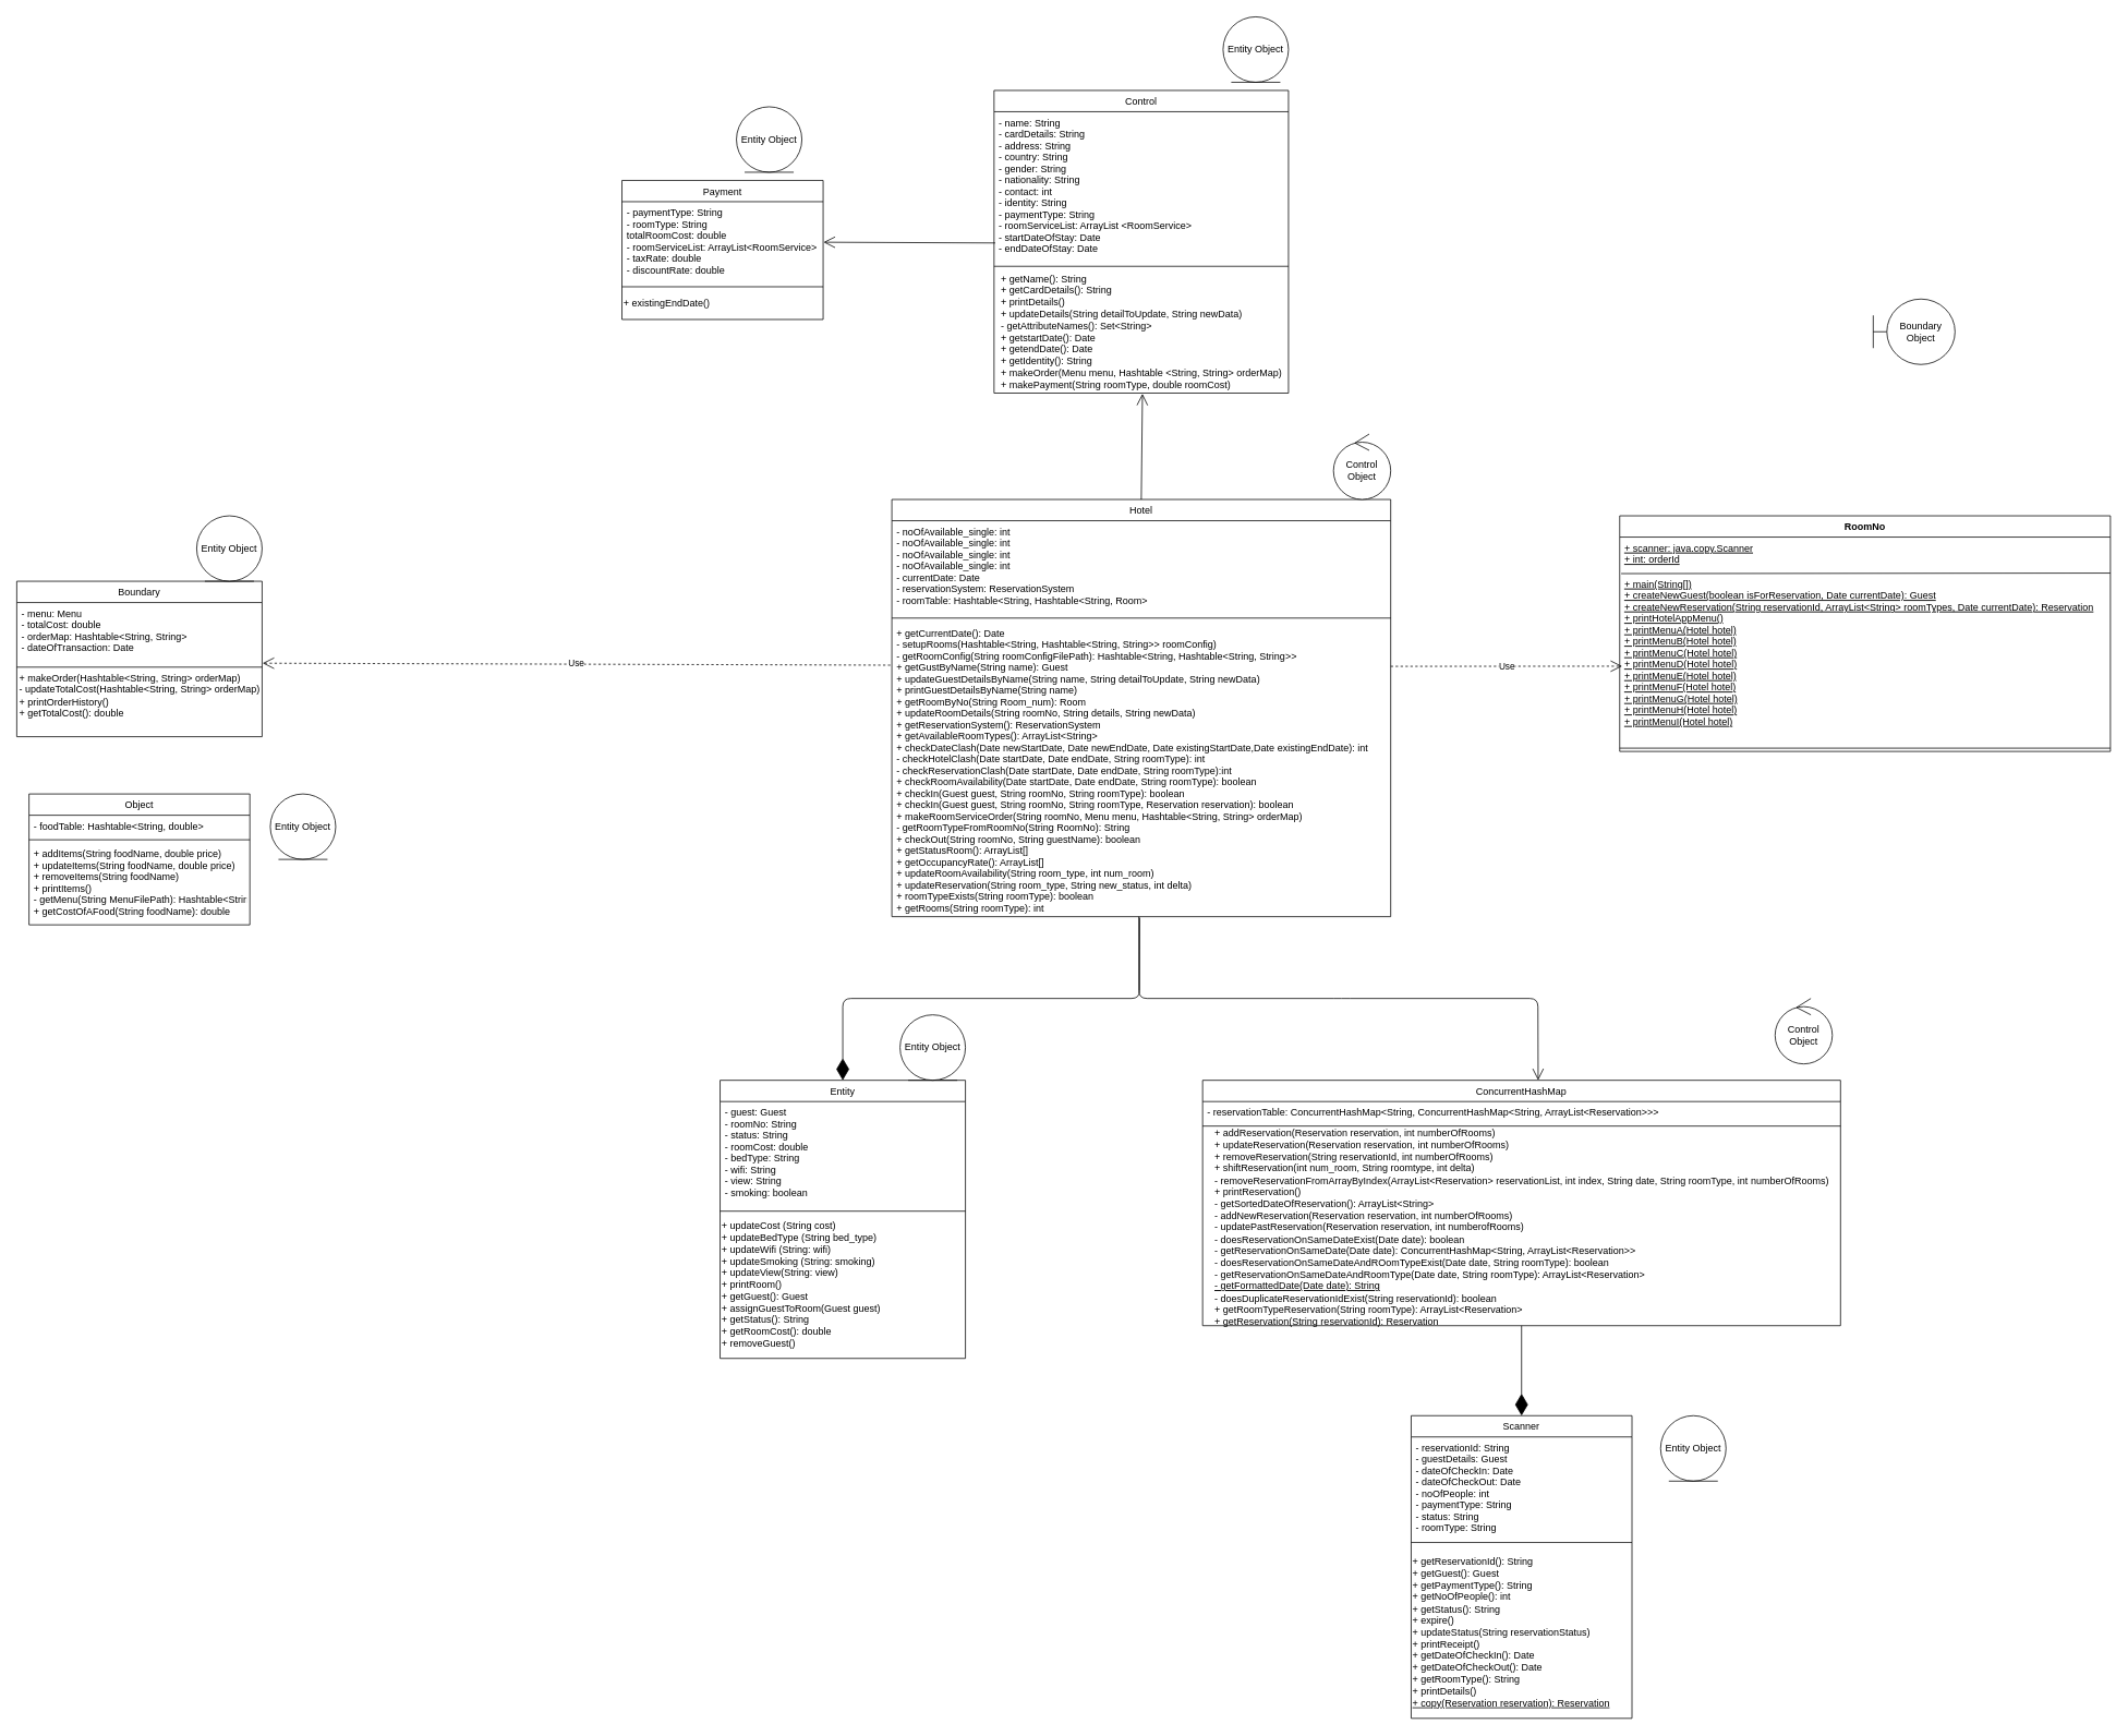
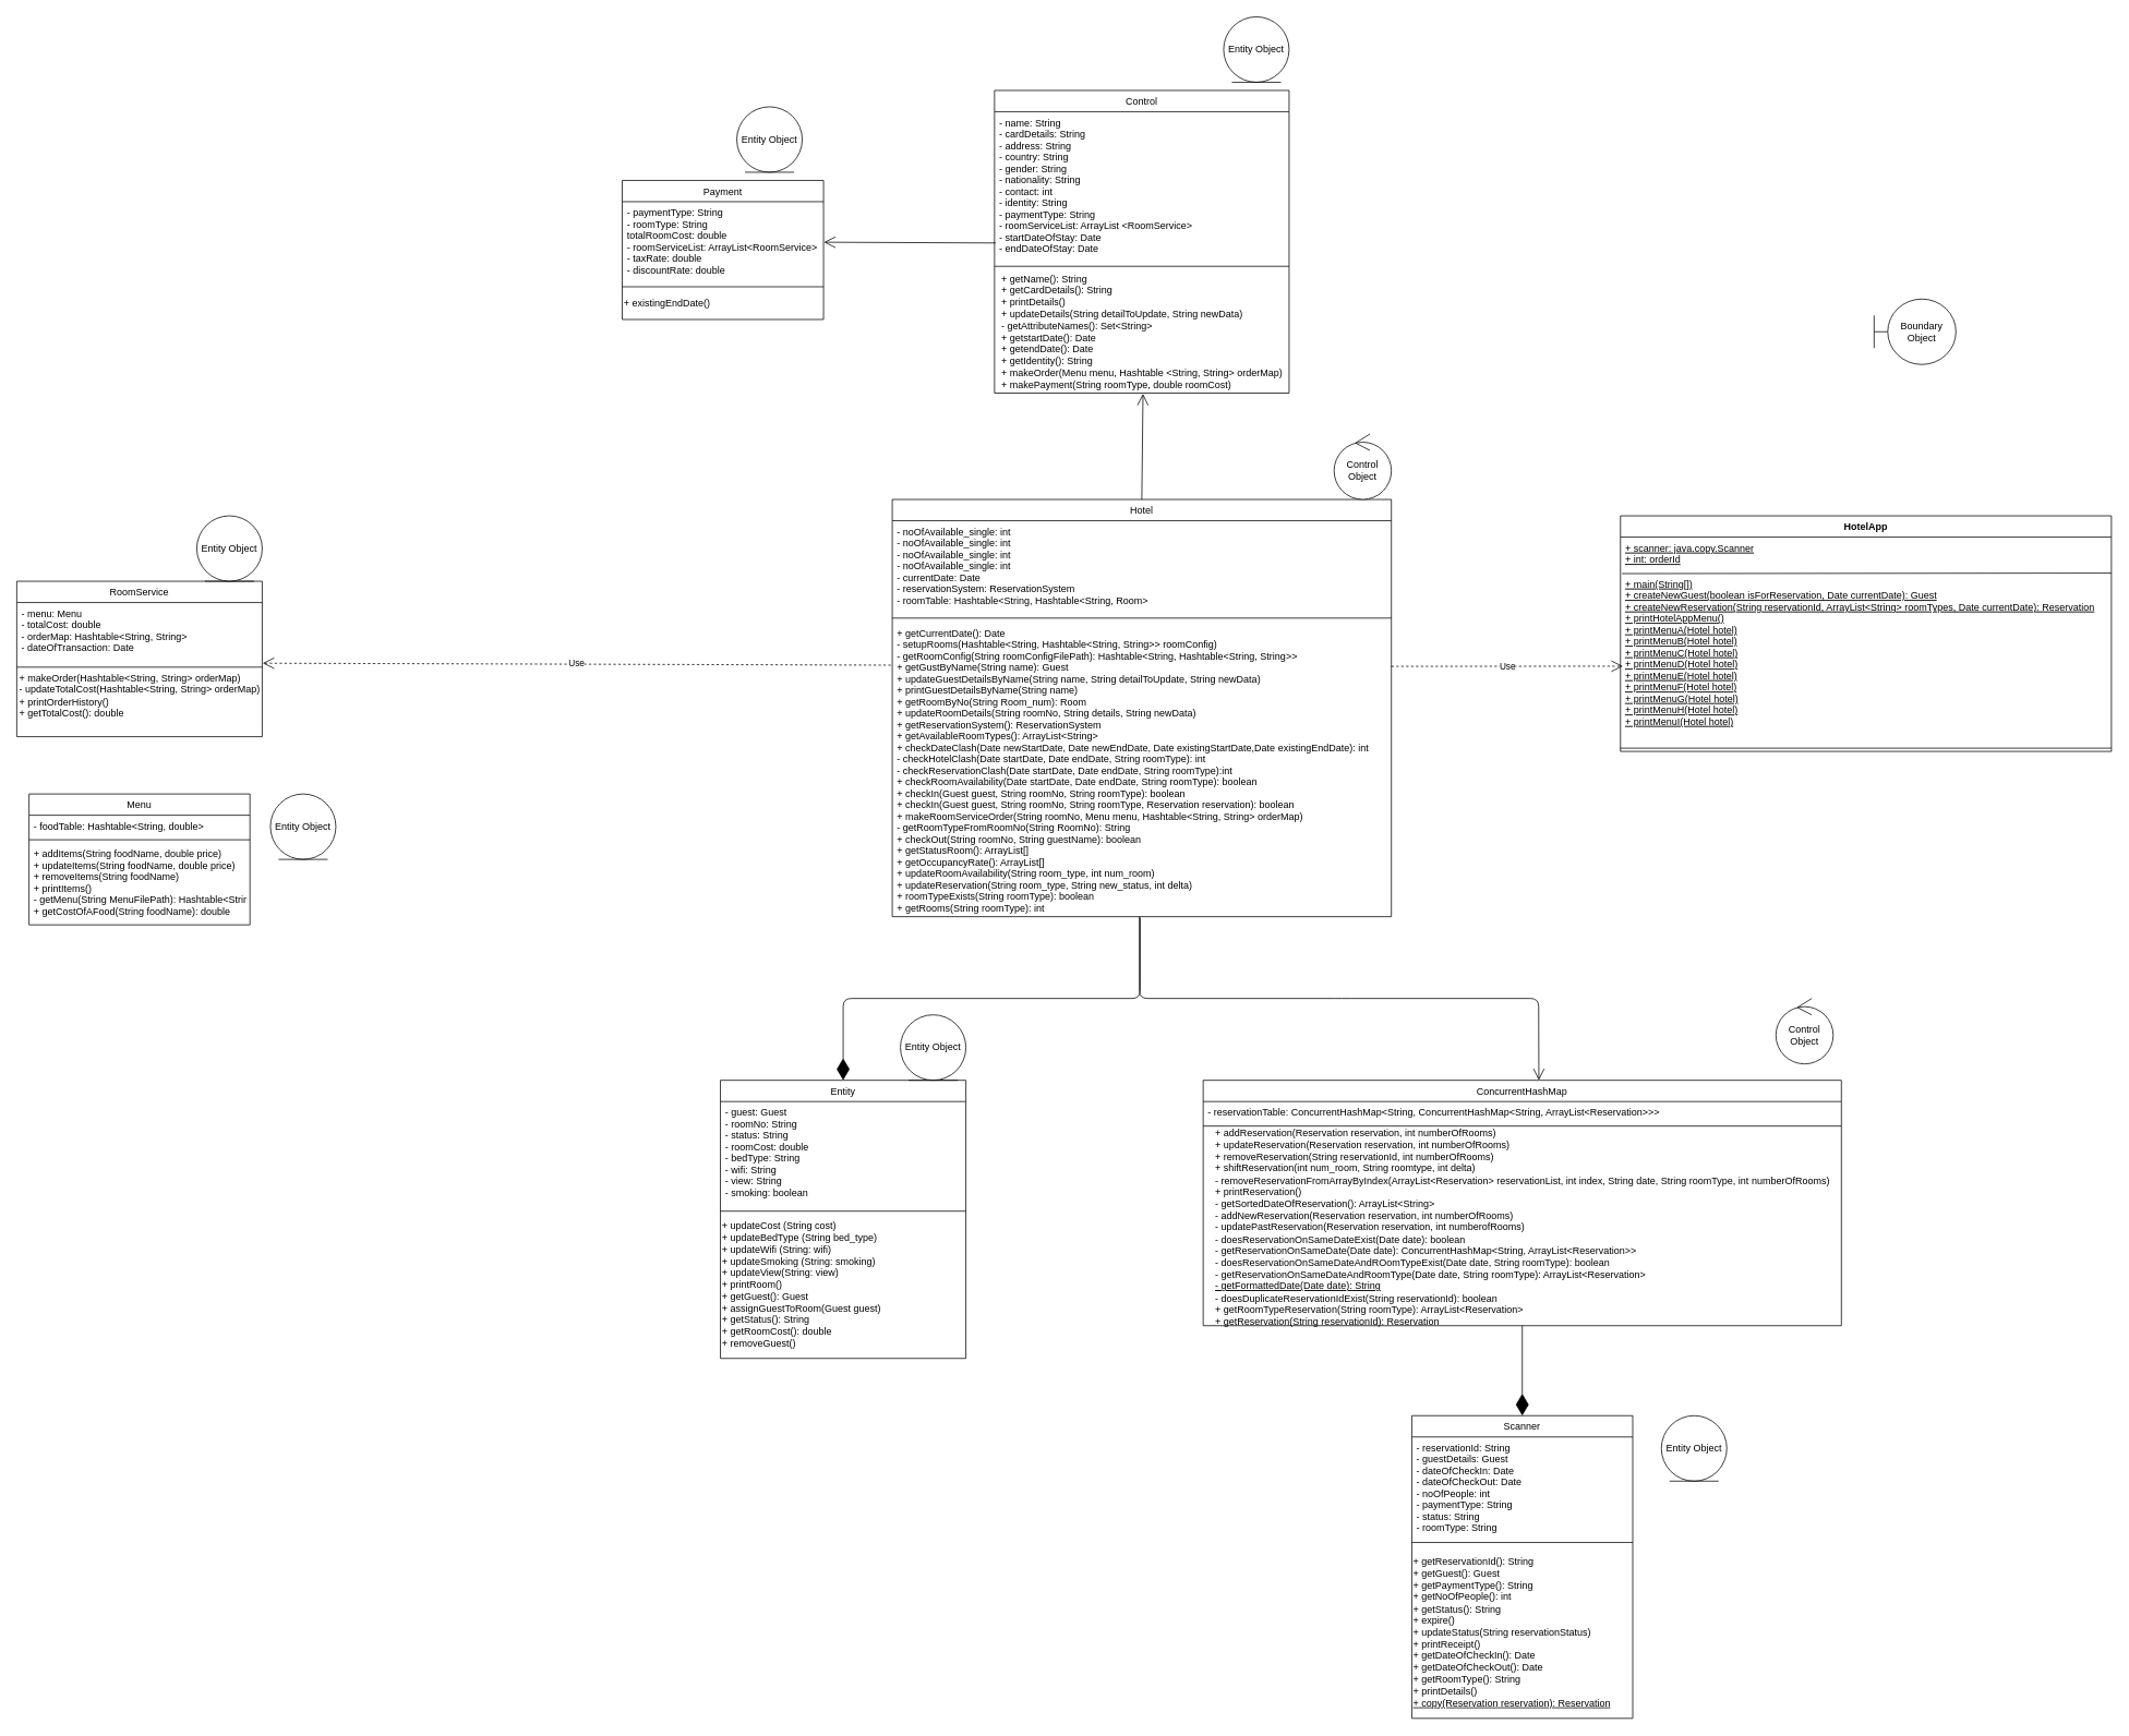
- <mxCell id="45" value="RoomNo" style="swimlane;fontStyle=1;align=center;verticalAlign=top;childLayout=stackLayout;horizontal=1;startSize=26;horizontalStack=0;resizeParent=1;resizeParentMax=0;resizeLast=0;collapsible=1;marginBottom=0;" parent="1" vertex="1"><mxGeometry x="1980" y="630" width="600" height="288" as="geometry" /></mxCell>
+ <mxCell id="45" value="HotelApp" style="swimlane;fontStyle=1;align=center;verticalAlign=top;childLayout=stackLayout;horizontal=1;startSize=26;horizontalStack=0;resizeParent=1;resizeParentMax=0;resizeLast=0;collapsible=1;marginBottom=0;" parent="1" vertex="1"><mxGeometry x="1980" y="630" width="600" height="288" as="geometry" /></mxCell>
- <mxCell id="6" value="Boundary" style="swimlane;fontStyle=0;align=center;verticalAlign=top;childLayout=stackLayout;horizontal=1;startSize=26;horizontalStack=0;resizeParent=1;resizeLast=0;collapsible=1;marginBottom=0;rounded=0;shadow=0;strokeWidth=1;" parent="1" vertex="1"><mxGeometry x="20" y="710" width="300" height="190" as="geometry"><mxRectangle x="340" y="380" width="170" height="26" as="alternateBounds" /></mxGeometry></mxCell>
+ <mxCell id="6" value="RoomService" style="swimlane;fontStyle=0;align=center;verticalAlign=top;childLayout=stackLayout;horizontal=1;startSize=26;horizontalStack=0;resizeParent=1;resizeLast=0;collapsible=1;marginBottom=0;rounded=0;shadow=0;strokeWidth=1;" parent="1" vertex="1"><mxGeometry x="20" y="710" width="300" height="190" as="geometry"><mxRectangle x="340" y="380" width="170" height="26" as="alternateBounds" /></mxGeometry></mxCell>
- <mxCell id="20" value="Object" style="swimlane;fontStyle=0;align=center;verticalAlign=top;childLayout=stackLayout;horizontal=1;startSize=26;horizontalStack=0;resizeParent=1;resizeLast=0;collapsible=1;marginBottom=0;rounded=0;shadow=0;strokeWidth=1;" parent="1" vertex="1"><mxGeometry x="35" y="970" width="270" height="160" as="geometry"><mxRectangle x="130" y="380" width="160" height="26" as="alternateBounds" /></mxGeometry></mxCell>
+ <mxCell id="20" value="Menu" style="swimlane;fontStyle=0;align=center;verticalAlign=top;childLayout=stackLayout;horizontal=1;startSize=26;horizontalStack=0;resizeParent=1;resizeLast=0;collapsible=1;marginBottom=0;rounded=0;shadow=0;strokeWidth=1;" parent="1" vertex="1"><mxGeometry x="35" y="970" width="270" height="160" as="geometry"><mxRectangle x="130" y="380" width="160" height="26" as="alternateBounds" /></mxGeometry></mxCell>
